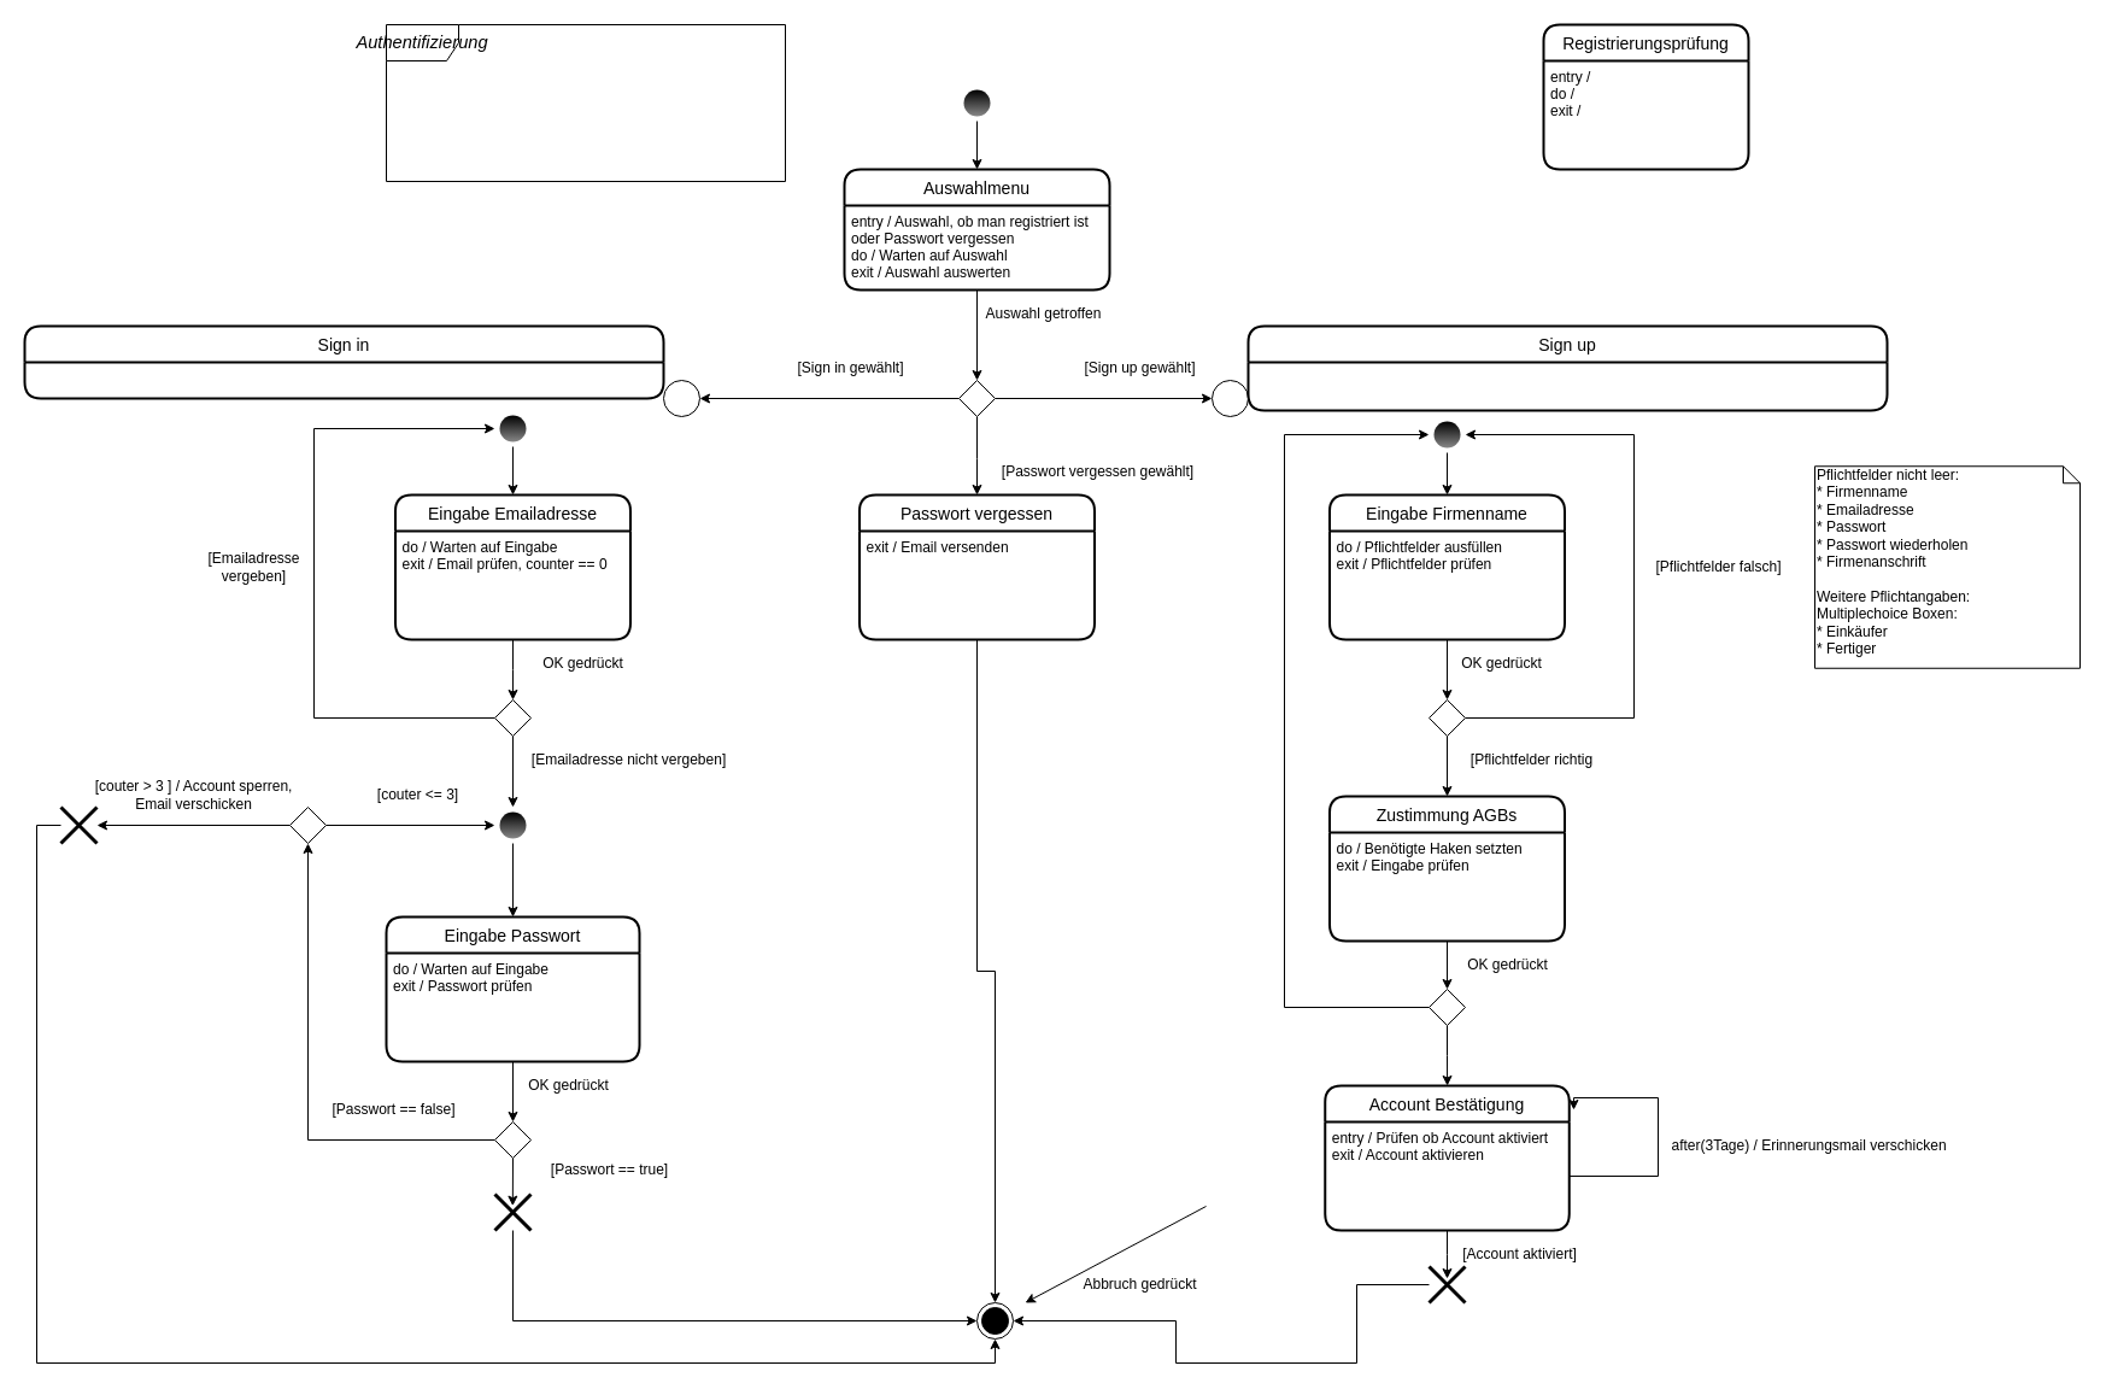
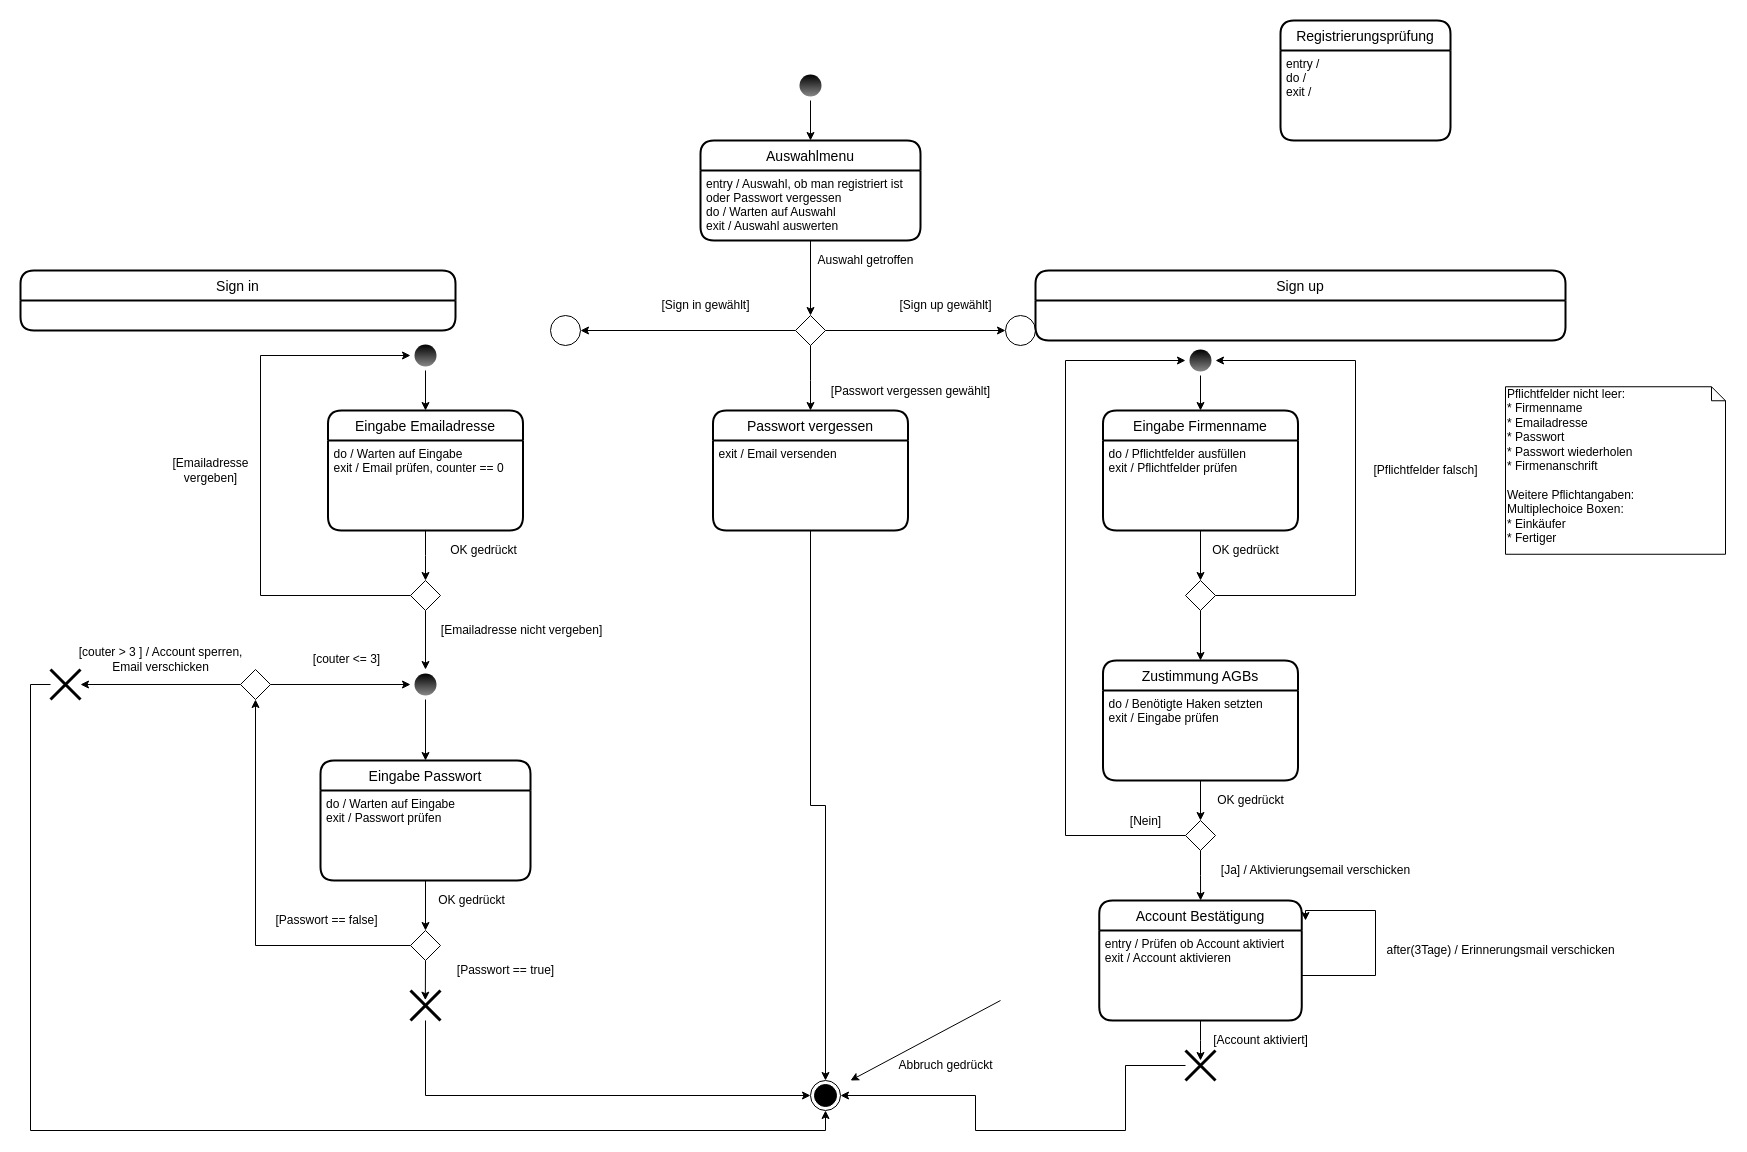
- <mxCell id="2" value="&lt;i&gt;&lt;span style=&quot;font-size: 11.0pt ; font-family: &amp;#34;calibri&amp;#34; , sans-serif&quot;&gt;Authentifizierung&lt;br&gt;&lt;/span&gt;&lt;/i&gt;" style="shape=umlFrame;whiteSpace=wrap;html=1;" parent="1" vertex="1"><mxGeometry x="320" y="20" width="331" height="130" as="geometry" /></mxCell>
- <mxCell id="76" value="Sign in" style="swimlane;childLayout=stackLayout;horizontal=1;startSize=30;horizontalStack=0;rounded=1;fontSize=14;fontStyle=0;strokeWidth=2;resizeParent=0;resizeLast=1;shadow=0;dashed=0;align=center;" vertex="1" parent="1"><mxGeometry x="20" y="270" width="530" height="60" as="geometry" /></mxCell>
+ <mxCell id="76" value="Sign in" style="swimlane;childLayout=stackLayout;horizontal=1;startSize=30;horizontalStack=0;rounded=1;fontSize=14;fontStyle=0;strokeWidth=2;resizeParent=0;resizeLast=1;shadow=0;dashed=0;align=center;" vertex="1" parent="1"><mxGeometry x="20" y="270" width="435" height="60" as="geometry" /></mxCell>
- <mxCell id="55" value="[Pflichtfelder richtig" style="text;html=1;align=center;verticalAlign=middle;resizable=0;points=[];autosize=1;" vertex="1" parent="1"><mxGeometry x="1210" y="620" width="120" height="20" as="geometry" /></mxCell>
+ <mxCell id="62" value="[Nein]" style="text;html=1;align=center;verticalAlign=middle;resizable=0;points=[];autosize=1;" vertex="1" parent="1"><mxGeometry x="1120" y="811" width="50" height="20" as="geometry" /></mxCell>
+ <mxCell id="63" value="[Ja] / Aktivierungsemail verschicken" style="text;html=1;align=center;verticalAlign=middle;resizable=0;points=[];autosize=1;" vertex="1" parent="1"><mxGeometry x="1215" y="860" width="200" height="20" as="geometry" /></mxCell>
